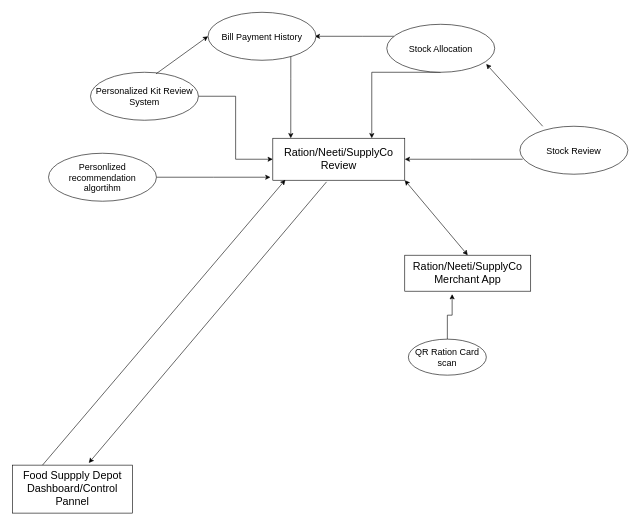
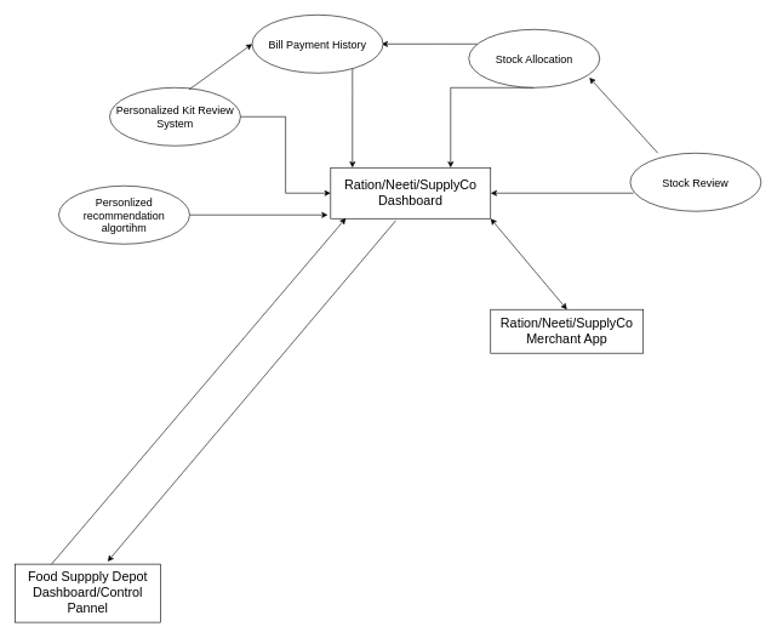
- <mxCell id="2" value="&lt;font style=&quot;font-size: 18px&quot;&gt;Ration/Neeti/SupplyCo&lt;br&gt;Review&lt;/font&gt;" style="rounded=0;whiteSpace=wrap;html=1;" vertex="1" parent="1"><mxGeometry x="454" y="230" width="220" height="70" as="geometry" /></mxCell>
+ <mxCell id="2" value="&lt;font style=&quot;font-size: 18px&quot;&gt;Ration/Neeti/SupplyCo&lt;br&gt;Dashboard&lt;/font&gt;" style="rounded=0;whiteSpace=wrap;html=1;" vertex="1" parent="1"><mxGeometry x="454" y="230" width="220" height="70" as="geometry" /></mxCell>
- <mxCell id="21" style="edgeStyle=orthogonalEdgeStyle;rounded=0;orthogonalLoop=1;jettySize=auto;html=1;entryX=0.376;entryY=1.083;entryDx=0;entryDy=0;entryPerimeter=0;" edge="1" parent="1" source="22" target="19"><mxGeometry relative="1" as="geometry" /></mxCell>
- <mxCell id="22" value="&lt;span style=&quot;font-size: 15px&quot;&gt;QR Ration Card scan&lt;/span&gt;" style="ellipse;whiteSpace=wrap;html=1;" vertex="1" parent="1"><mxGeometry x="680" y="565" width="130" height="60" as="geometry" /></mxCell>
